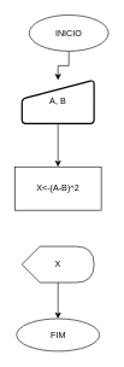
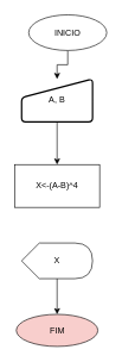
- <mxCell id="4" value="X&amp;lt;-(A-B)^2" style="rounded=0;whiteSpace=wrap;html=1;" parent="1" vertex="1"><mxGeometry x="20" y="230" width="120" height="60" as="geometry" /></mxCell>
+ <mxCell id="4" value="X&amp;lt;-(A-B)^4" style="rounded=0;whiteSpace=wrap;html=1;" parent="1" vertex="1"><mxGeometry x="20" y="230" width="120" height="60" as="geometry" /></mxCell>
- <mxCell id="7" value="FIM" style="ellipse;whiteSpace=wrap;html=1;" parent="1" vertex="1"><mxGeometry x="22.5" y="440" width="115" height="45" as="geometry" /></mxCell>
+ <mxCell id="7" value="FIM" style="ellipse;whiteSpace=wrap;html=1;fillColor=#f8cecc;" parent="1" vertex="1"><mxGeometry x="22.5" y="440" width="115" height="45" as="geometry" /></mxCell>
